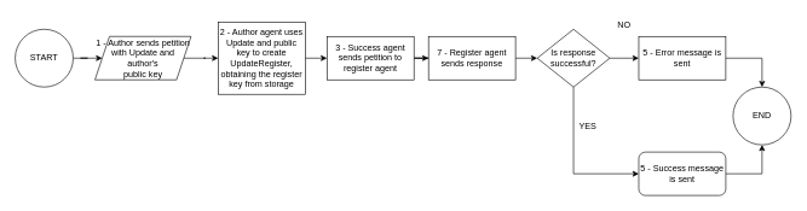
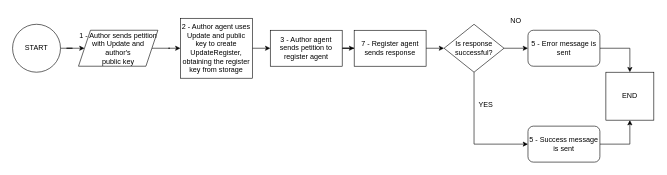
- <mxCell id="7" value="3 - Success agent sends petition to register agent" style="rounded=0;whiteSpace=wrap;html=1;" vertex="1" parent="1"><mxGeometry x="450" y="50" width="120" height="60" as="geometry" /></mxCell>
+ <mxCell id="7" value="3 - Author agent sends petition to register agent" style="rounded=0;whiteSpace=wrap;html=1;" vertex="1" parent="1"><mxGeometry x="450" y="50" width="120" height="60" as="geometry" /></mxCell>
- <mxCell id="14" value="5 - Error message is sent" style="rounded=0;whiteSpace=wrap;html=1;" vertex="1" parent="1"><mxGeometry x="880" y="50" width="120" height="60" as="geometry" /></mxCell>
+ <mxCell id="14" value="5 - Error message is sent" style="whiteSpace=wrap;html=1;rounded=1;" vertex="1" parent="1"><mxGeometry x="880" y="50" width="120" height="60" as="geometry" /></mxCell>
- <mxCell id="17" value="END" style="ellipse;whiteSpace=wrap;html=1;aspect=fixed;" vertex="1" parent="1"><mxGeometry x="1010" y="120" width="80" height="80" as="geometry" /></mxCell>
+ <mxCell id="17" value="END" style="whiteSpace=wrap;html=1;aspect=fixed;rounded=0;" vertex="1" parent="1"><mxGeometry x="1010" y="120" width="80" height="80" as="geometry" /></mxCell>
